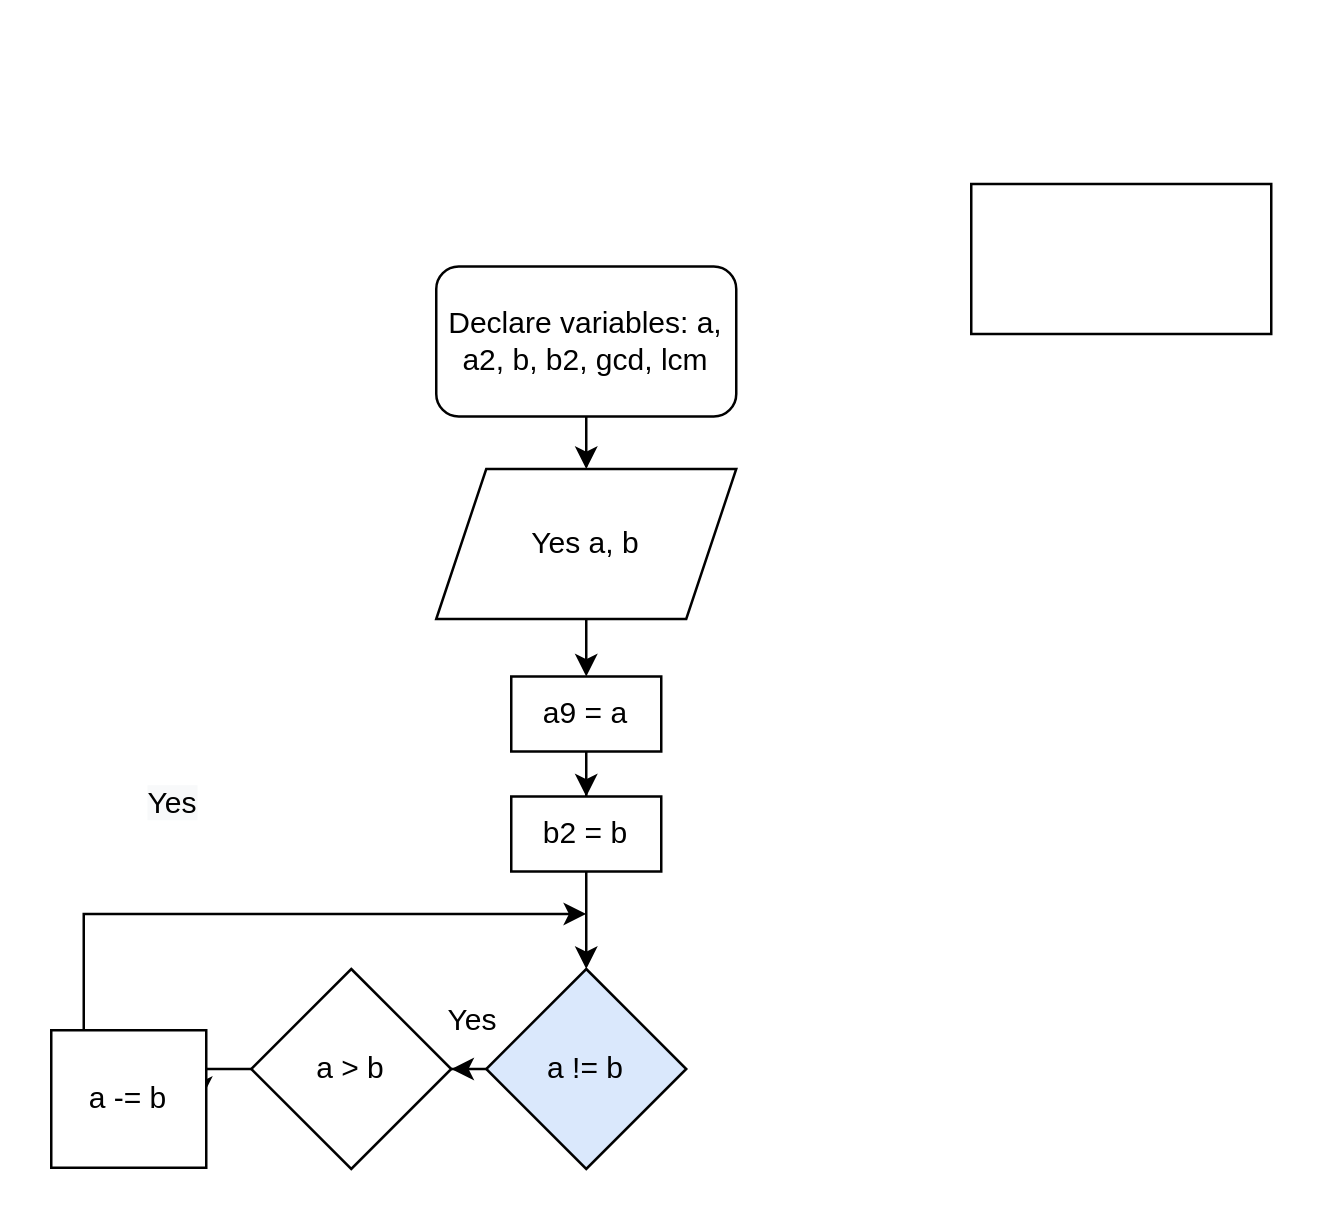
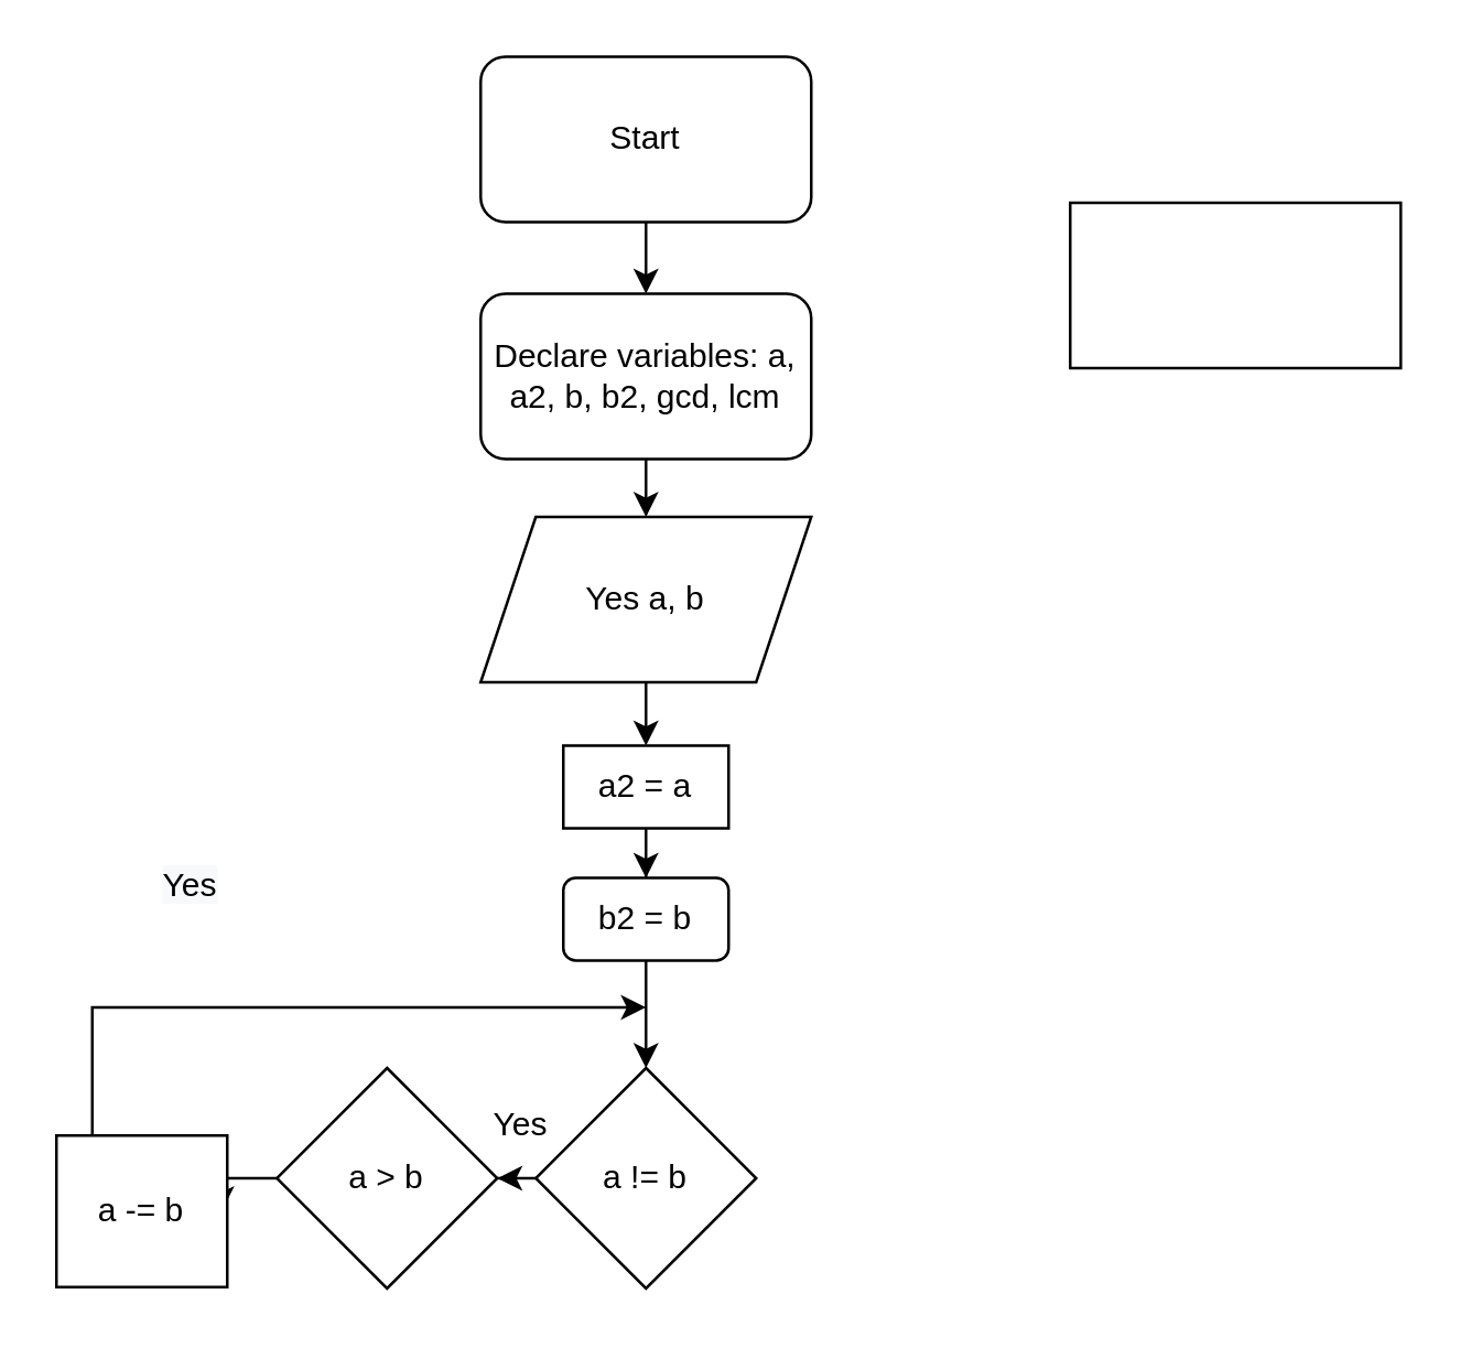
+ <mxCell id="3" value="Start" style="rounded=1;whiteSpace=wrap;html=1;" vertex="1" parent="1"><mxGeometry x="174" y="20" width="120" height="60" as="geometry" /></mxCell>
+ <mxCell id="2" value="" style="edgeStyle=orthogonalEdgeStyle;rounded=0;orthogonalLoop=1;jettySize=auto;html=1;" edge="1" parent="1" source="3" target="5"><mxGeometry relative="1" as="geometry" /></mxCell>
- <mxCell id="9" value="a9 = a" style="rounded=0;whiteSpace=wrap;html=1;" vertex="1" parent="1"><mxGeometry x="204" y="270" width="60" height="30" as="geometry" /></mxCell>
+ <mxCell id="9" value="a2 = a" style="rounded=0;whiteSpace=wrap;html=1;" vertex="1" parent="1"><mxGeometry x="204" y="270" width="60" height="30" as="geometry" /></mxCell>
- <mxCell id="12" value="b2 = b" style="rounded=0;whiteSpace=wrap;html=1;" vertex="1" parent="1"><mxGeometry x="204" y="318" width="60" height="30" as="geometry" /></mxCell>
+ <mxCell id="12" value="b2 = b" style="whiteSpace=wrap;html=1;rounded=1;" vertex="1" parent="1"><mxGeometry x="204" y="318" width="60" height="30" as="geometry" /></mxCell>
- <mxCell id="14" value="a != b" style="rhombus;whiteSpace=wrap;html=1;rounded=0;fillColor=#dae8fc;" vertex="1" parent="1"><mxGeometry x="194" y="387" width="80" height="80" as="geometry" /></mxCell>
+ <mxCell id="14" value="a != b" style="rhombus;whiteSpace=wrap;html=1;rounded=0;" vertex="1" parent="1"><mxGeometry x="194" y="387" width="80" height="80" as="geometry" /></mxCell>
